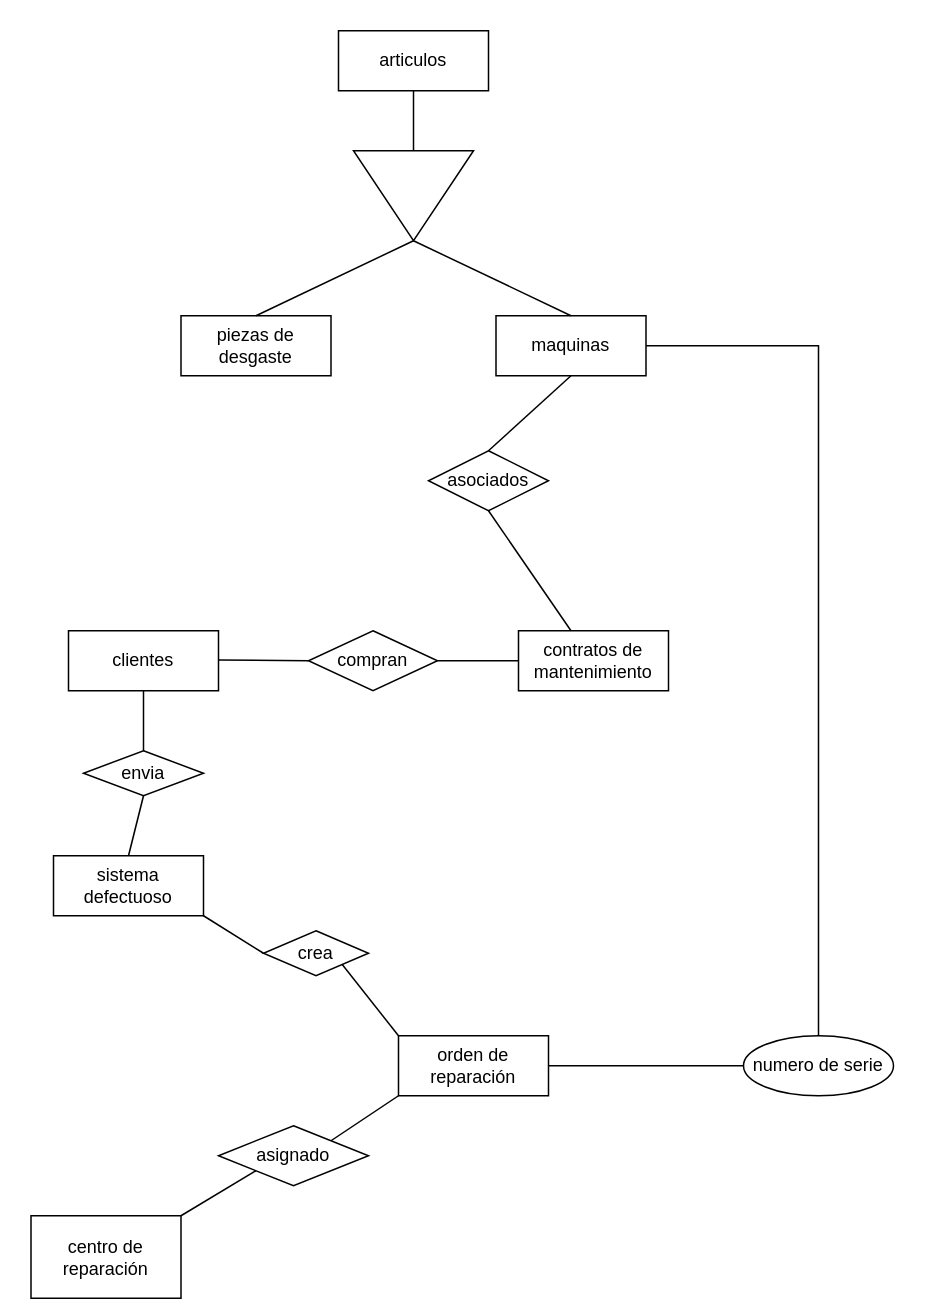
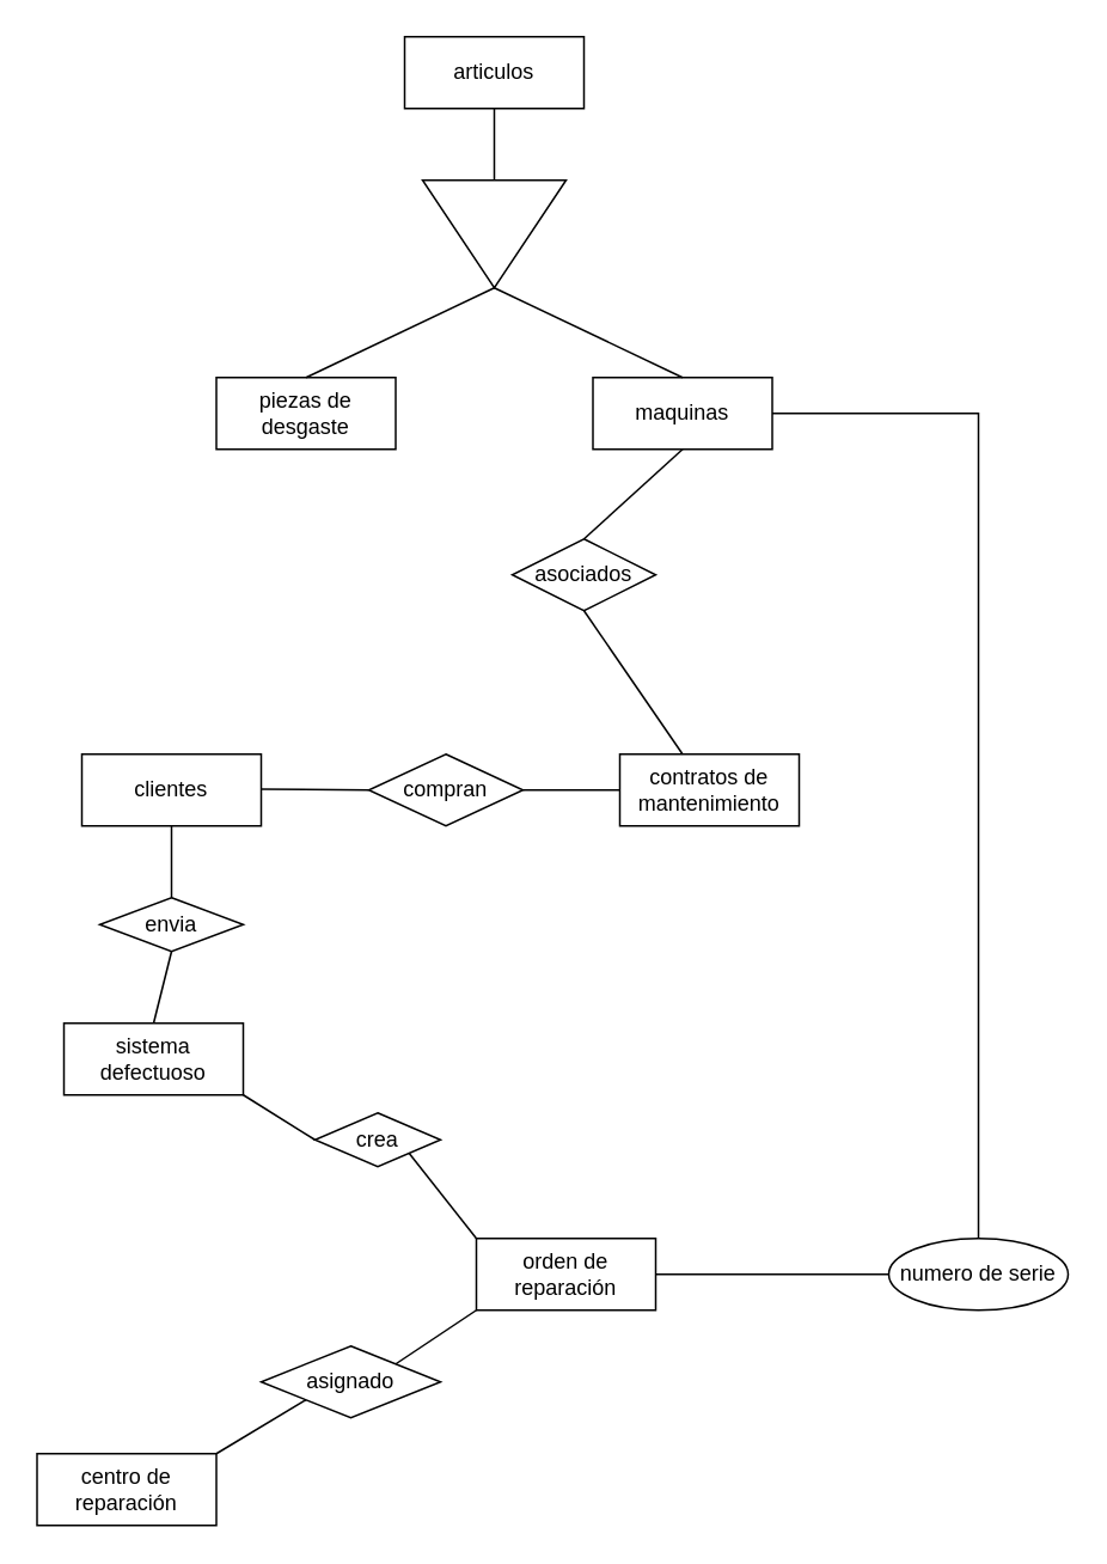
- <mxCell id="28" value="centro de reparación" style="whiteSpace=wrap;html=1;align=center;" vertex="1" parent="1"><mxGeometry x="20" y="810" width="100" height="55" as="geometry" /></mxCell>
+ <mxCell id="28" value="centro de reparación" style="whiteSpace=wrap;html=1;align=center;" vertex="1" parent="1"><mxGeometry x="20" y="810" width="100" height="40" as="geometry" /></mxCell>
